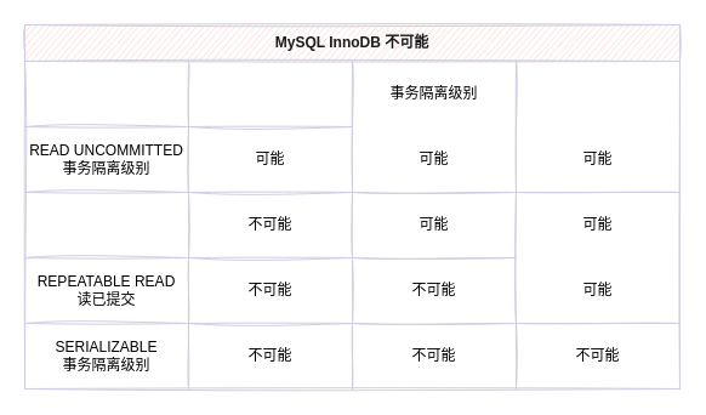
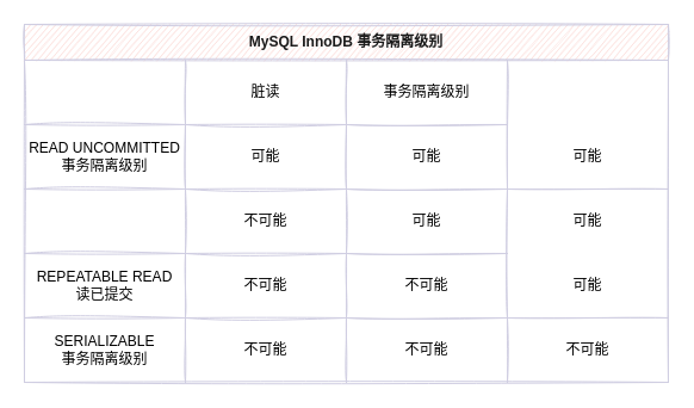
- <mxCell id="2" value="MySQL InnoDB 不可能" style="shape=table;html=1;whiteSpace=wrap;startSize=30;container=1;collapsible=0;childLayout=tableLayout;fontStyle=1;align=center;rounded=0;shadow=0;strokeColor=#D0CEE2;fillColor=#FAD9D5;fontColor=#1A1A1A;sketch=1;" vertex="1" parent="1"><mxGeometry x="20" y="20" width="540" height="300" as="geometry" /></mxCell>
+ <mxCell id="2" value="MySQL InnoDB 事务隔离级别" style="shape=table;html=1;whiteSpace=wrap;startSize=30;container=1;collapsible=0;childLayout=tableLayout;fontStyle=1;align=center;rounded=0;shadow=0;strokeColor=#D0CEE2;fillColor=#FAD9D5;fontColor=#1A1A1A;sketch=1;" vertex="1" parent="1"><mxGeometry x="20" y="20" width="540" height="300" as="geometry" /></mxCell>
+ <mxCell id="5" value="脏读" style="shape=partialRectangle;html=1;whiteSpace=wrap;connectable=0;fillColor=none;top=0;left=0;bottom=0;right=0;overflow=hidden;sketch=1;" vertex="1" parent="3"><mxGeometry x="135" width="135" height="54" as="geometry" /></mxCell>
